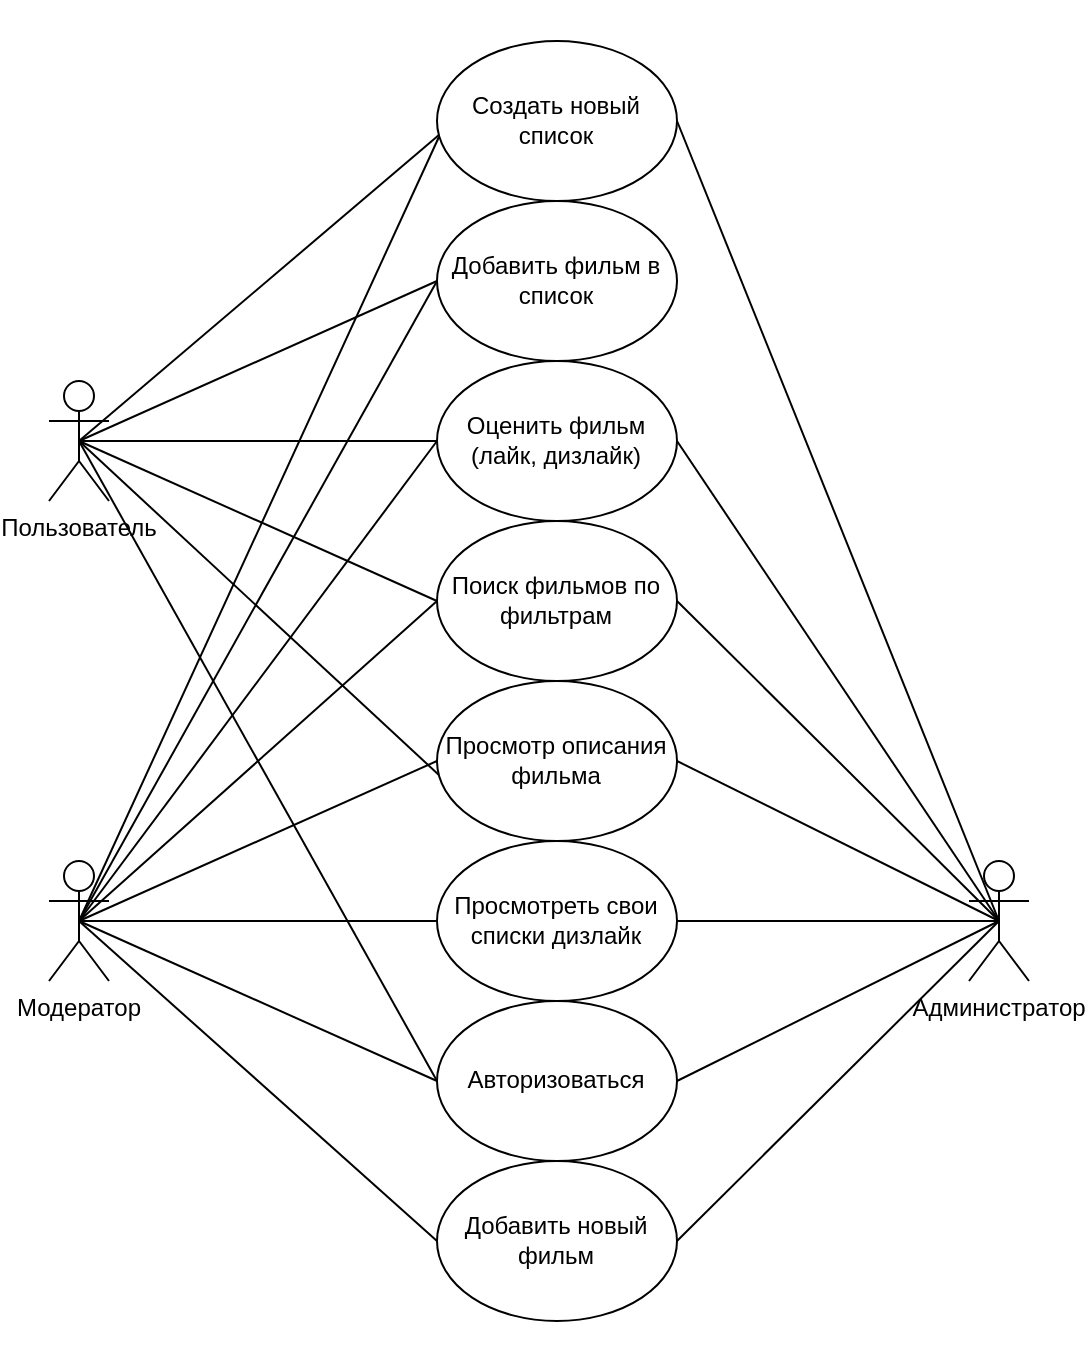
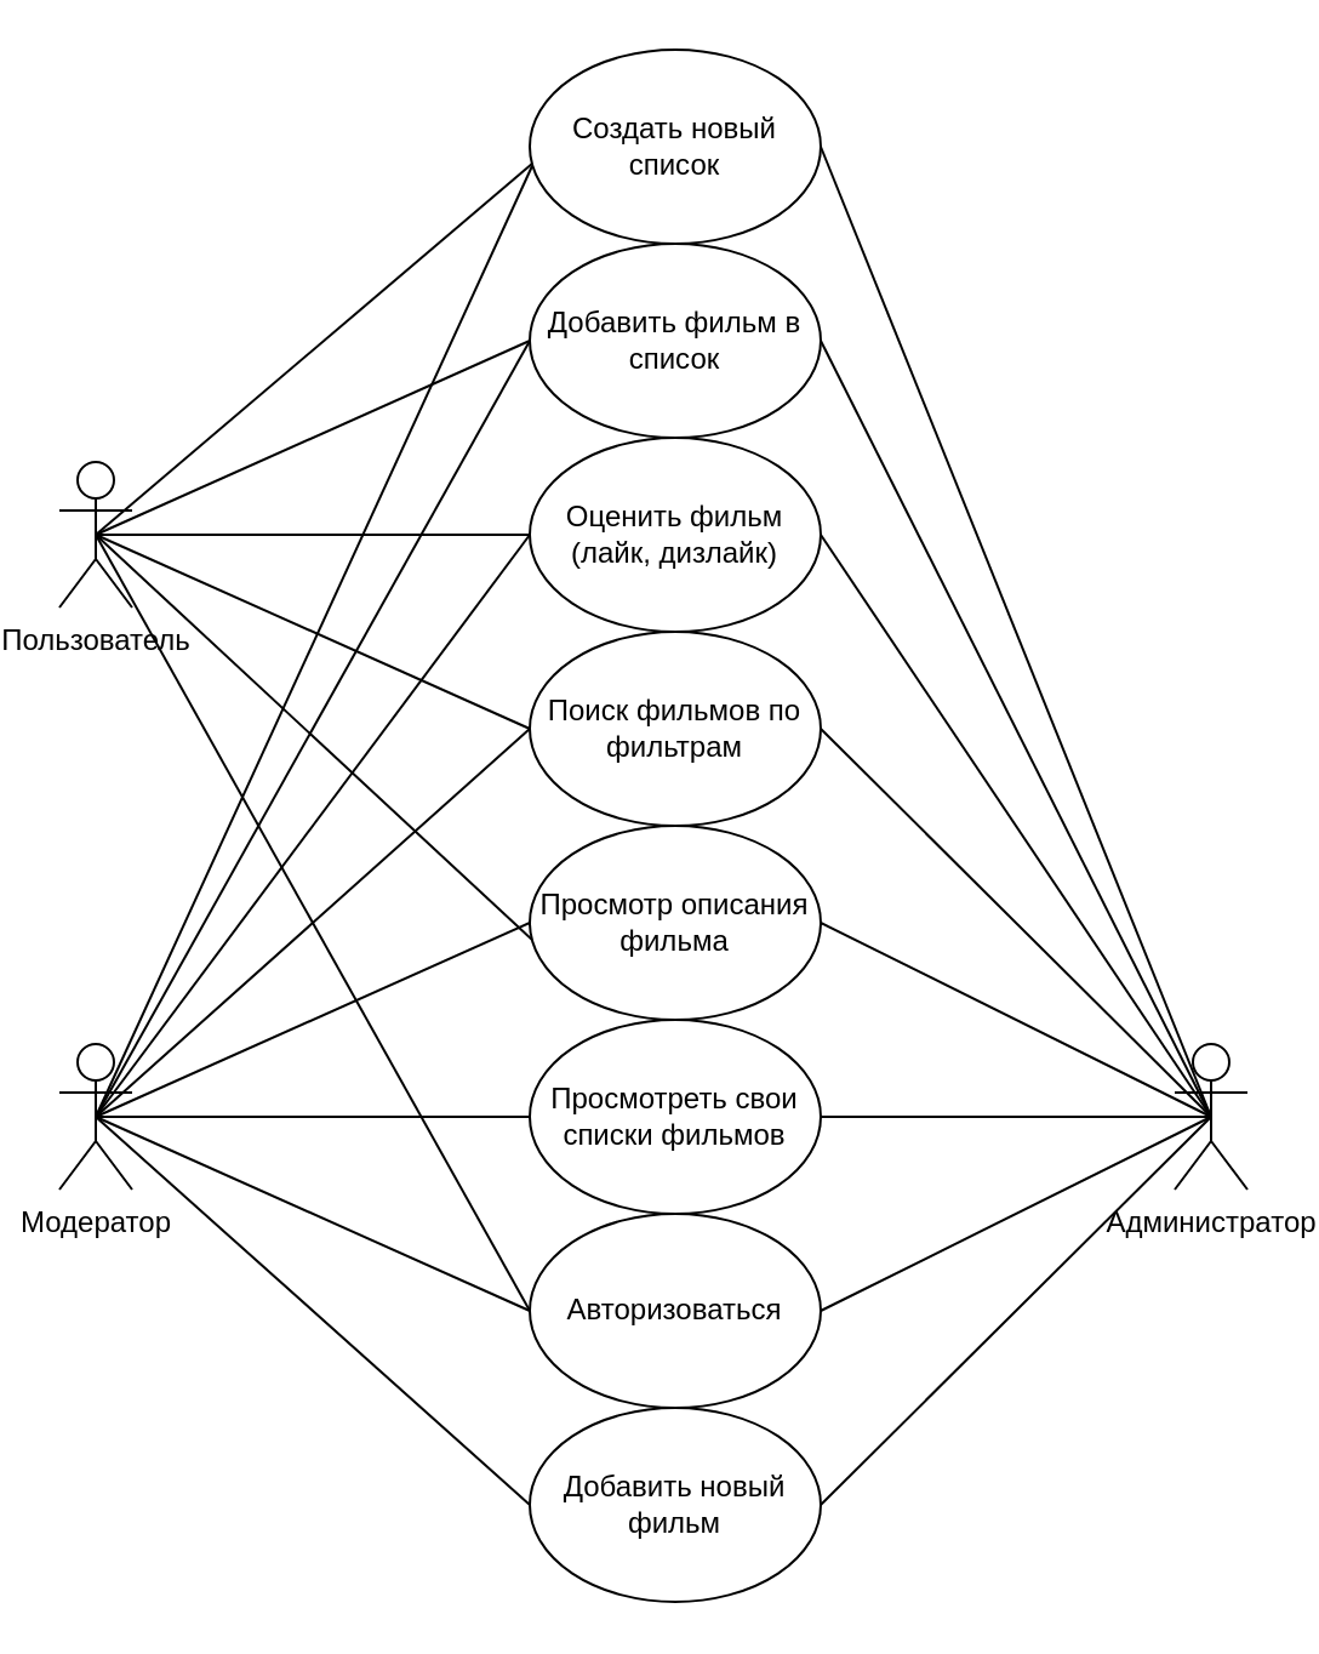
+ <mxCell id="24" style="rounded=0;orthogonalLoop=1;jettySize=auto;html=1;exitX=0.5;exitY=0.5;exitDx=0;exitDy=0;exitPerimeter=0;entryX=1;entryY=0.5;entryDx=0;entryDy=0;endArrow=none;endFill=0;" parent="1" source="26" target="29" edge="1"><mxGeometry relative="1" as="geometry"><mxPoint x="370" y="200" as="targetPoint" /></mxGeometry></mxCell>
- <mxCell id="34" value="Просмотреть свои списки дизлайк" style="ellipse;whiteSpace=wrap;html=1;" parent="1" vertex="1"><mxGeometry x="214" y="420" width="120" height="80" as="geometry" /></mxCell>
+ <mxCell id="34" value="Просмотреть свои списки фильмов" style="ellipse;whiteSpace=wrap;html=1;" parent="1" vertex="1"><mxGeometry x="214" y="420" width="120" height="80" as="geometry" /></mxCell>
